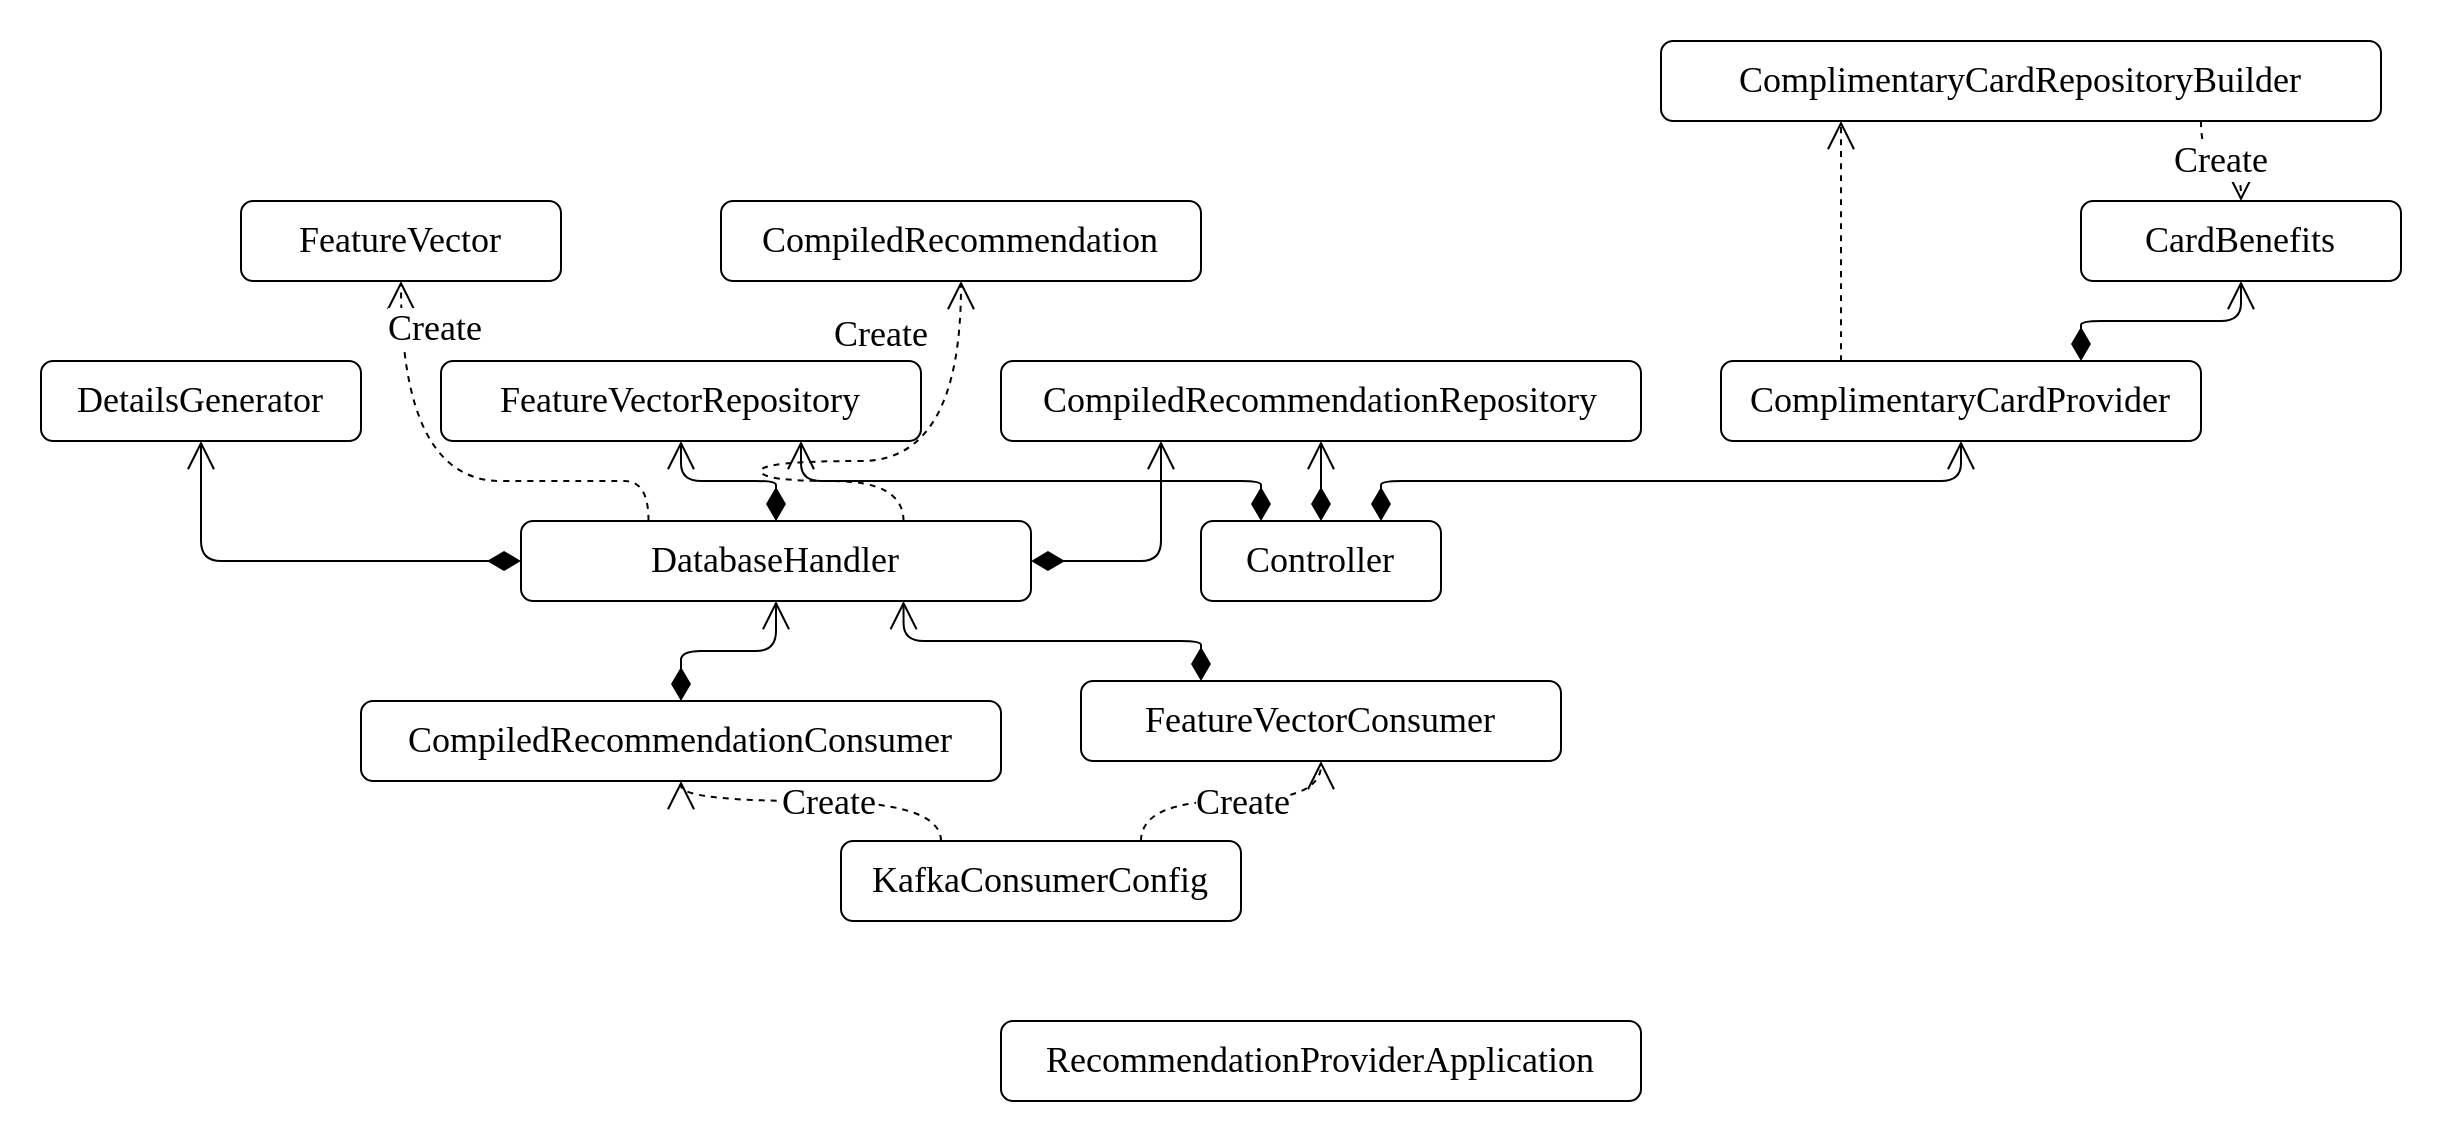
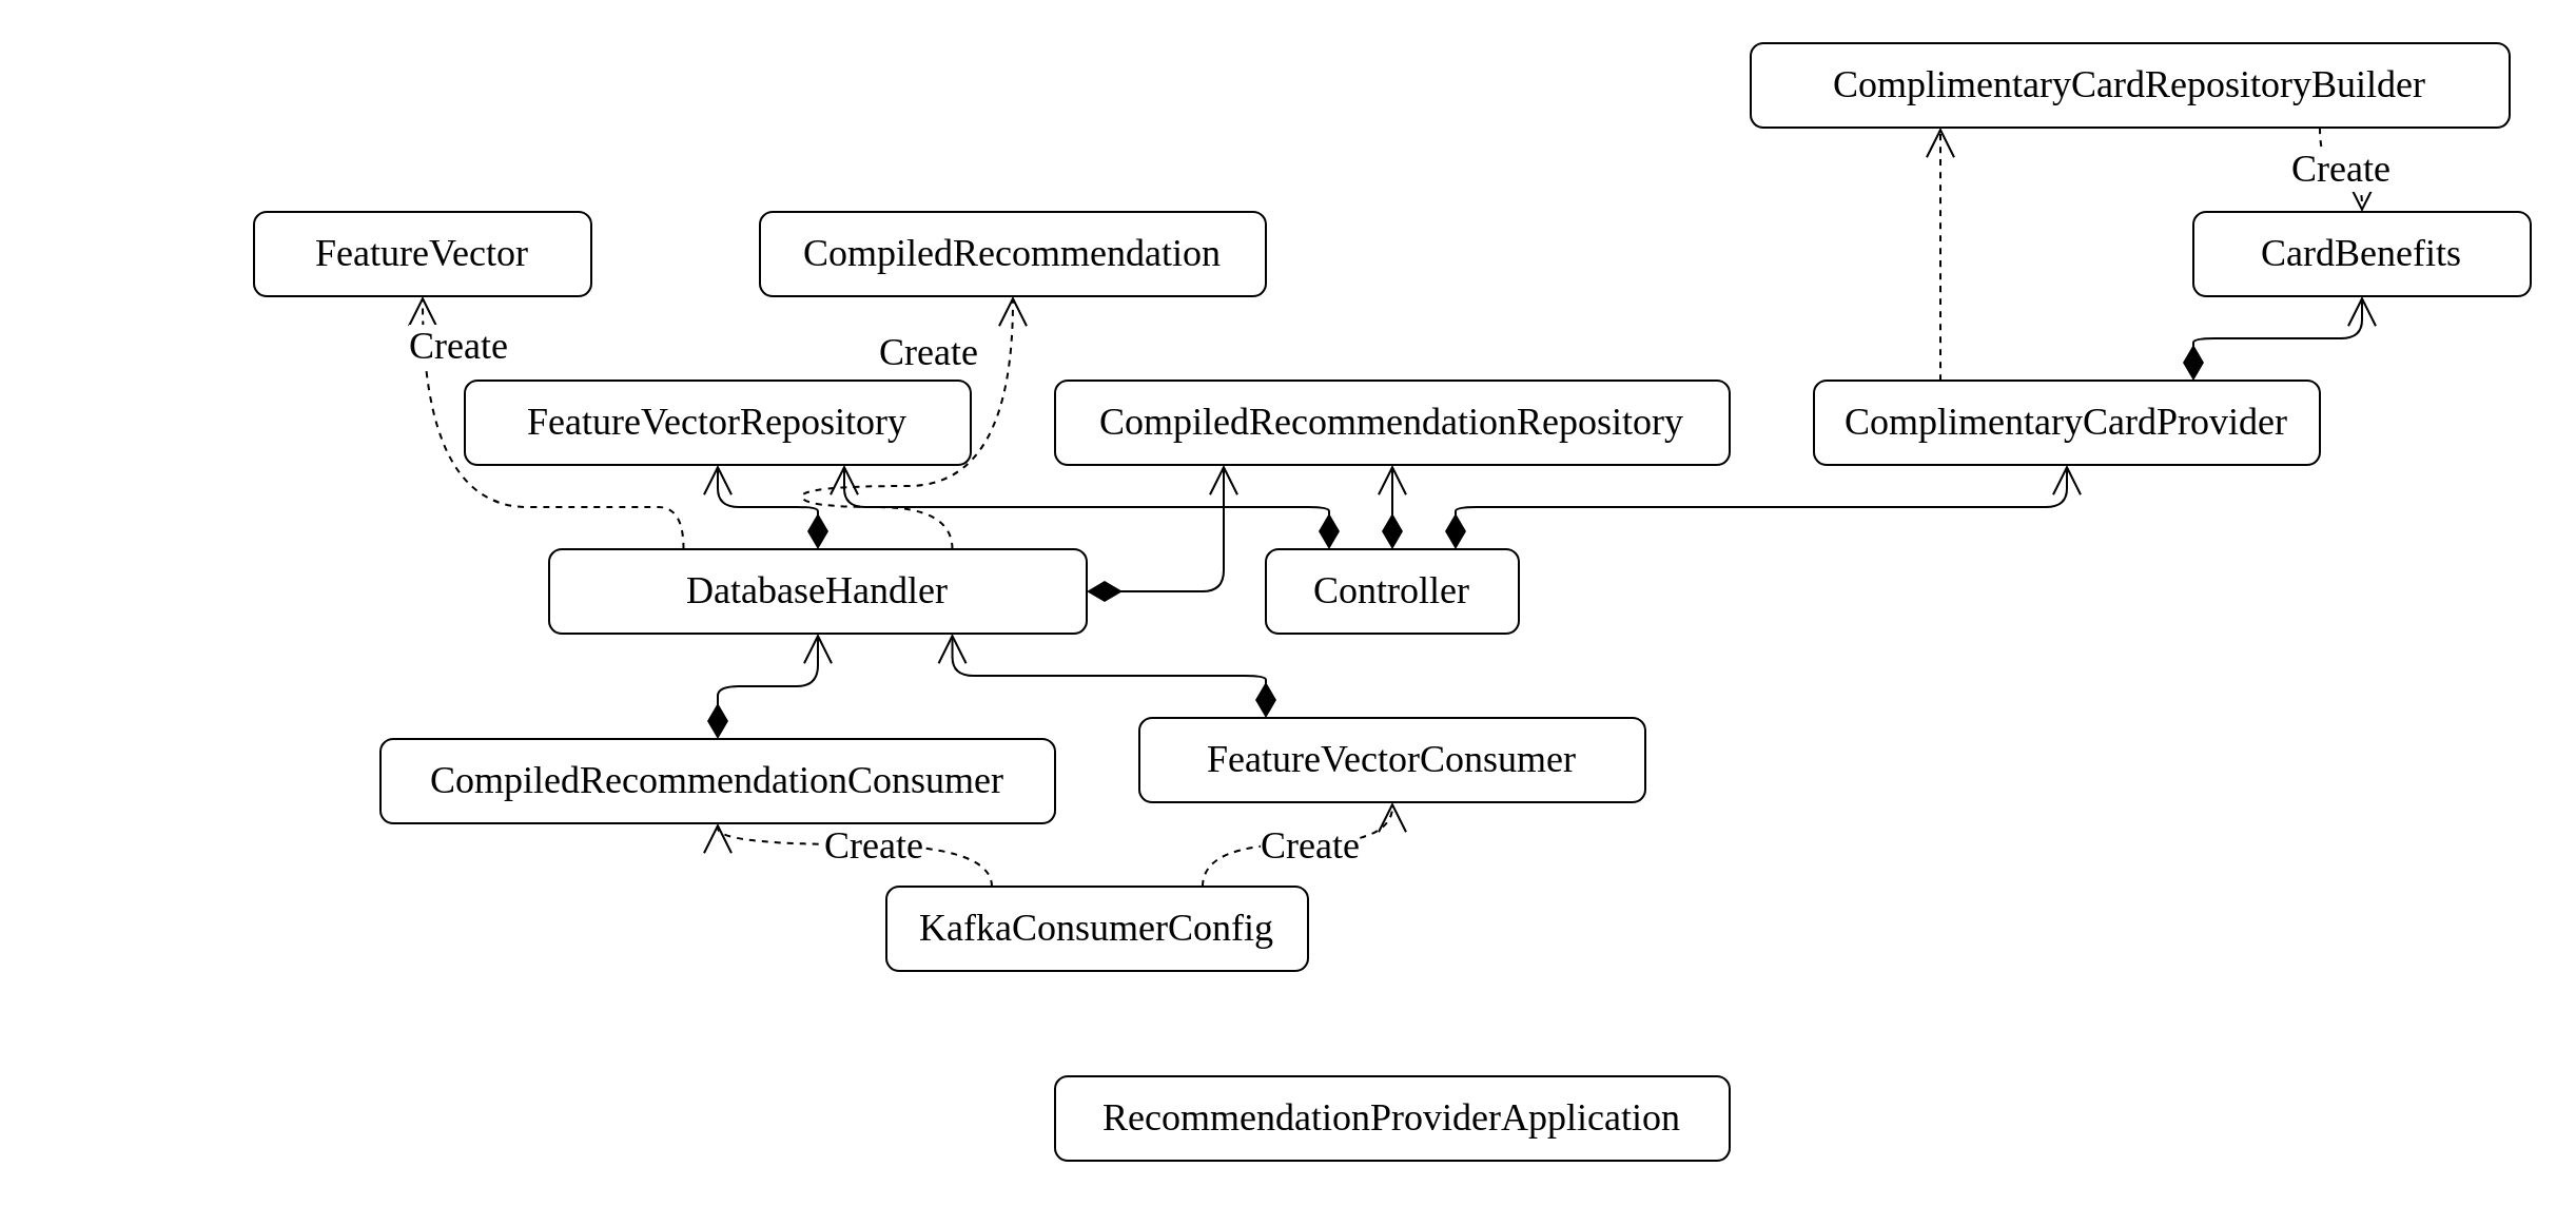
- <mxCell id="15" value="DetailsGenerator" style="rounded=1;whiteSpace=wrap;html=1;fillColor=none;fontFamily=Ubuntu;fontSource=https%3A%2F%2Ffonts.googleapis.com%2Fcss%3Ffamily%3DUbuntu;fontSize=18;" parent="1" vertex="1"><mxGeometry width="160" height="40" as="geometry" x="20" y="180" /></mxCell>
- <mxCell id="16" value="" style="endArrow=open;html=1;endSize=12;startArrow=diamondThin;startSize=14;startFill=1;edgeStyle=orthogonalEdgeStyle;align=left;verticalAlign=bottom;fontFamily=Ubuntu;fontSource=https%3A%2F%2Ffonts.googleapis.com%2Fcss%3Ffamily%3DUbuntu;fontSize=18;exitX=0;exitY=0.5;exitDx=0;exitDy=0;entryX=0.5;entryY=1;entryDx=0;entryDy=0;" parent="1" source="4" target="15" edge="1"><mxGeometry x="-1" y="3" relative="1" as="geometry"><mxPoint x="350" y="350" as="sourcePoint" /><mxPoint x="350" y="310" as="targetPoint" /></mxGeometry></mxCell>
